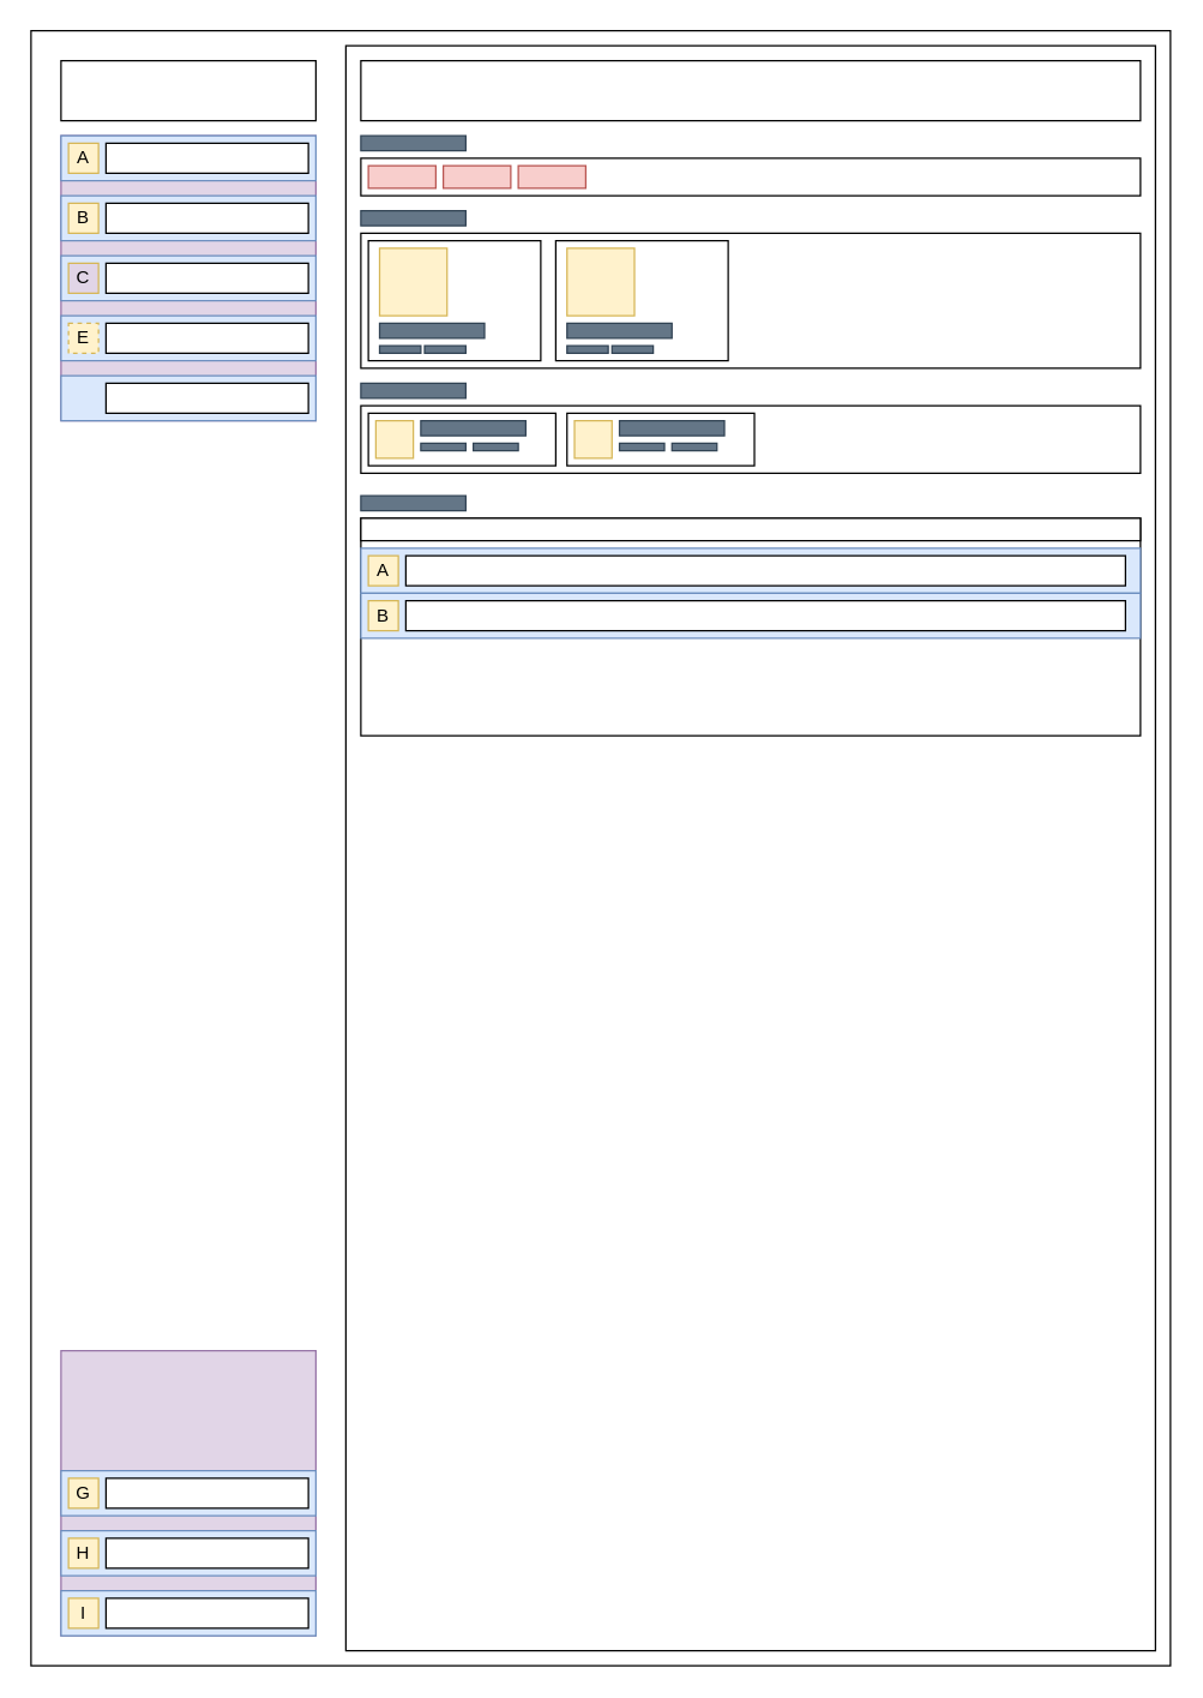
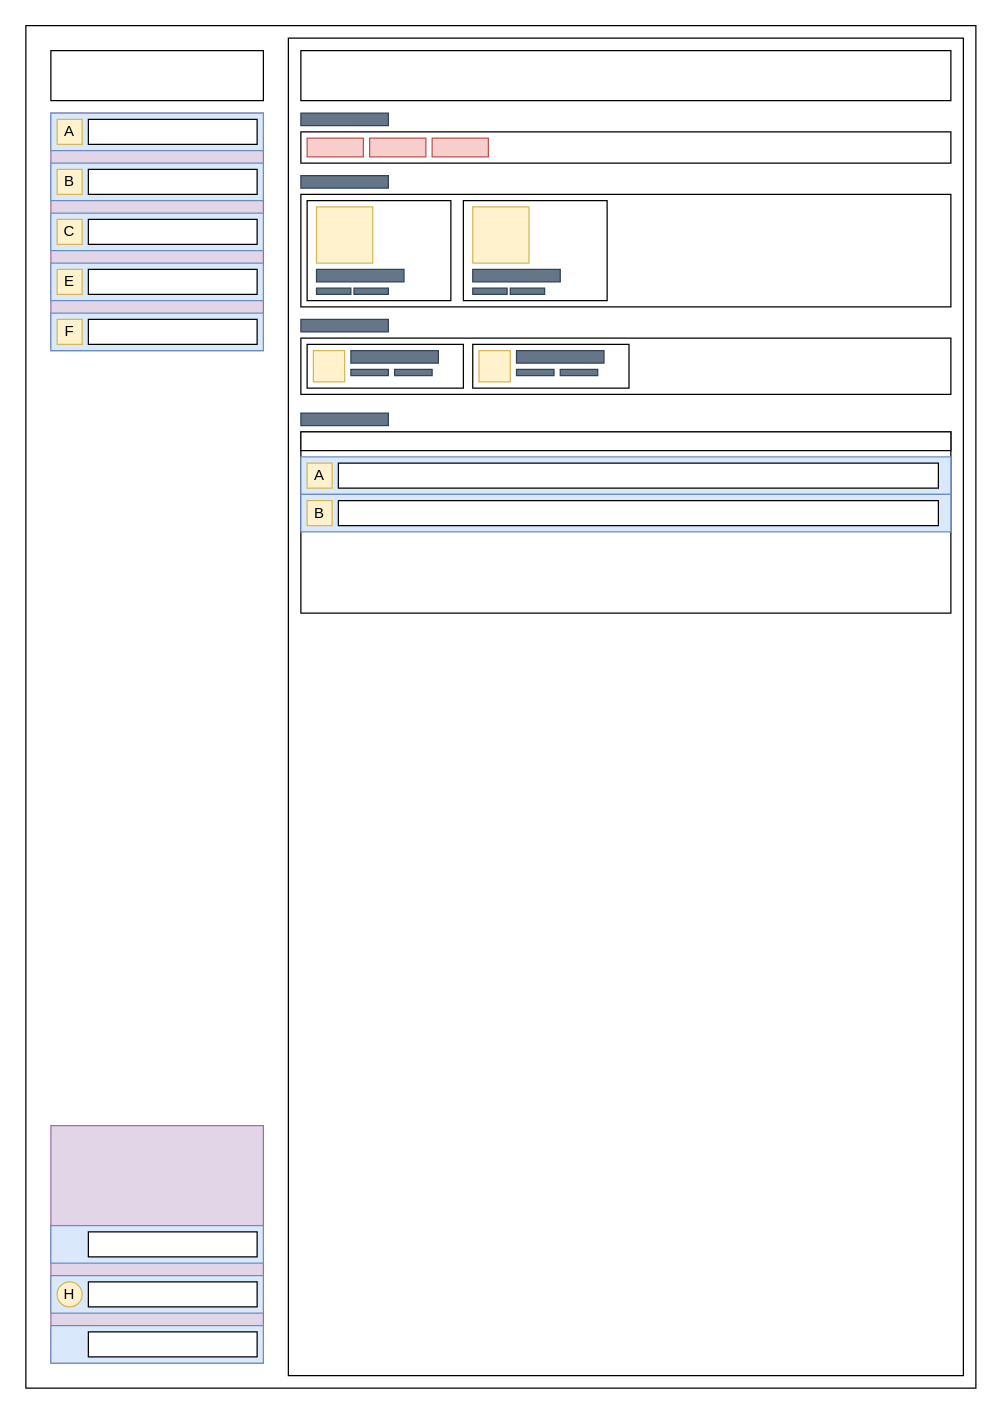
- <mxCell id="13" value="C" style="rounded=0;whiteSpace=wrap;html=1;fillColor=#e1d5e7;strokeColor=#d6b656;" vertex="1" parent="1"><mxGeometry x="45" y="175" width="20" height="20" as="geometry" /></mxCell>
+ <mxCell id="13" value="C" style="rounded=0;whiteSpace=wrap;html=1;fillColor=#fff2cc;strokeColor=#d6b656;" vertex="1" parent="1"><mxGeometry x="45" y="175" width="20" height="20" as="geometry" /></mxCell>
- <mxCell id="16" value="E" style="rounded=0;whiteSpace=wrap;html=1;fillColor=#fff2cc;strokeColor=#d6b656;dashed=1;" vertex="1" parent="1"><mxGeometry x="45" y="215" width="20" height="20" as="geometry" /></mxCell>
+ <mxCell id="16" value="E" style="rounded=0;whiteSpace=wrap;html=1;fillColor=#fff2cc;strokeColor=#d6b656;" vertex="1" parent="1"><mxGeometry x="45" y="215" width="20" height="20" as="geometry" /></mxCell>
+ <mxCell id="19" value="F" style="rounded=0;whiteSpace=wrap;html=1;fillColor=#fff2cc;strokeColor=#d6b656;" vertex="1" parent="1"><mxGeometry x="45" y="255" width="20" height="20" as="geometry" /></mxCell>
- <mxCell id="53" value="G" style="rounded=0;whiteSpace=wrap;html=1;fillColor=#fff2cc;strokeColor=#d6b656;" vertex="1" parent="1"><mxGeometry x="45" y="985" width="20" height="20" as="geometry" /></mxCell>
- <mxCell id="56" value="H" style="rounded=0;whiteSpace=wrap;html=1;fillColor=#fff2cc;strokeColor=#d6b656;" vertex="1" parent="1"><mxGeometry x="45" y="1025" width="20" height="20" as="geometry" /></mxCell>
+ <mxCell id="56" value="H" style="ellipse;whiteSpace=wrap;html=1;fillColor=#fff2cc;strokeColor=#d6b656;" vertex="1" parent="1"><mxGeometry x="45" y="1025" width="20" height="20" as="geometry" /></mxCell>
- <mxCell id="59" value="I" style="rounded=0;whiteSpace=wrap;html=1;fillColor=#fff2cc;strokeColor=#d6b656;" vertex="1" parent="1"><mxGeometry x="45" y="1065" width="20" height="20" as="geometry" /></mxCell>
